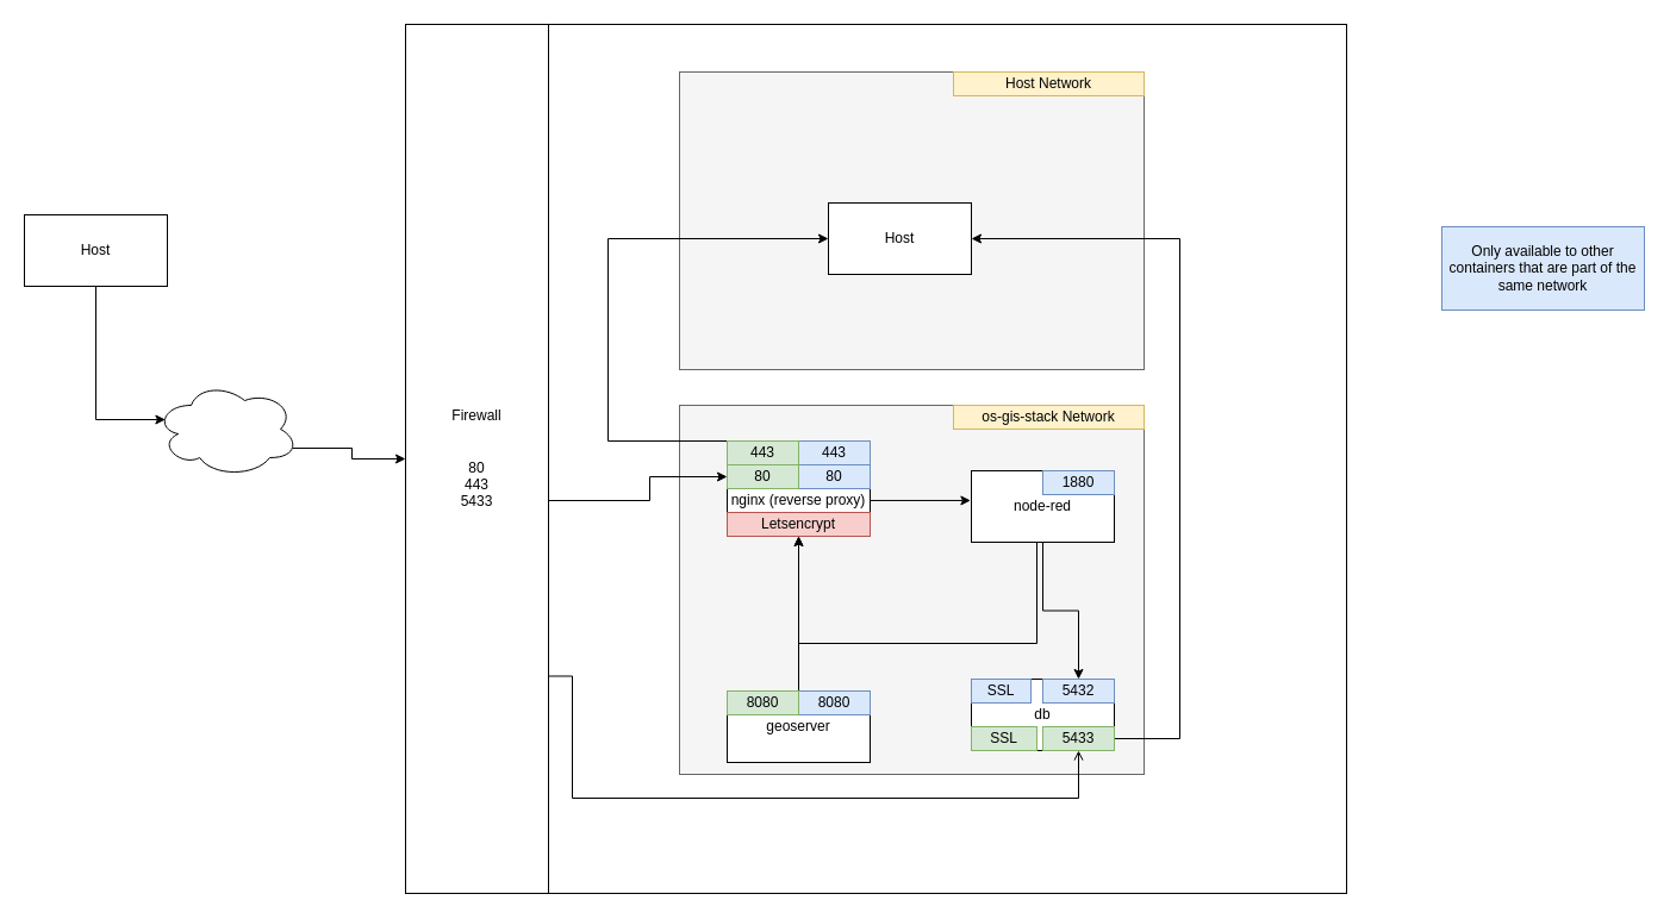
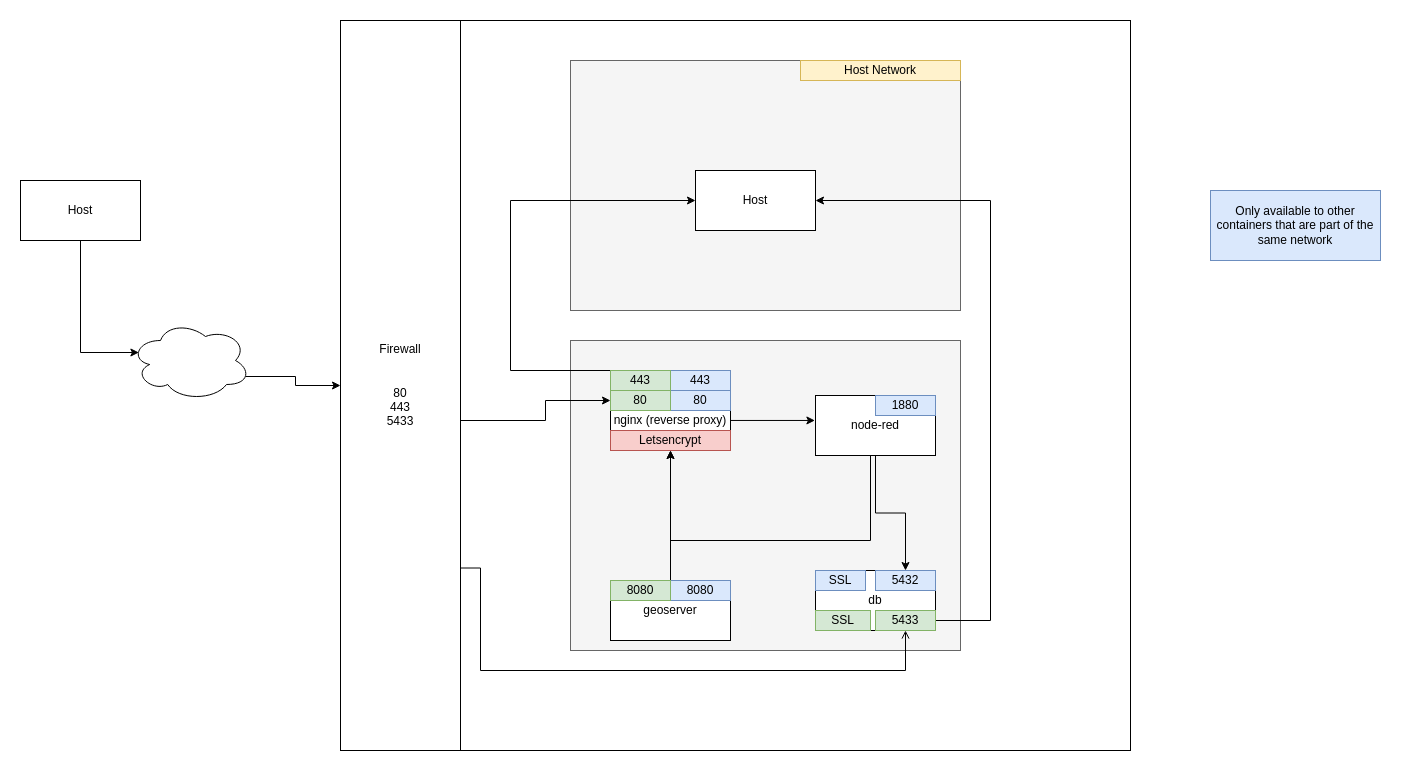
- <mxCell id="12" value="os-gis-stack Network" style="text;html=1;strokeColor=#d6b656;fillColor=#fff2cc;align=center;verticalAlign=middle;whiteSpace=wrap;rounded=0;" parent="1" vertex="1"><mxGeometry x="800" y="340" width="160" height="20" as="geometry" /></mxCell>
